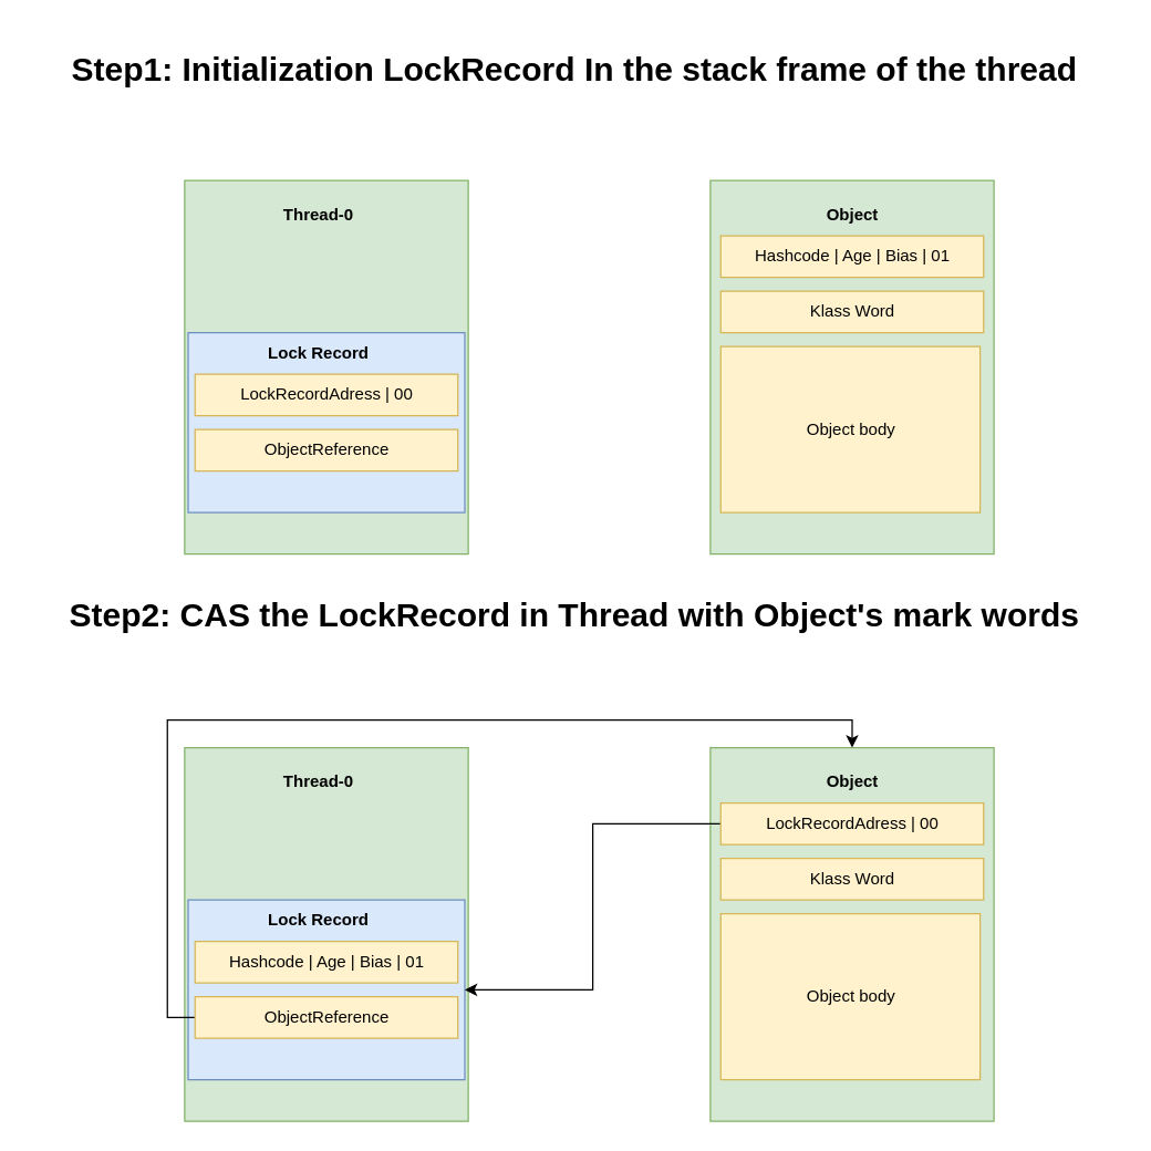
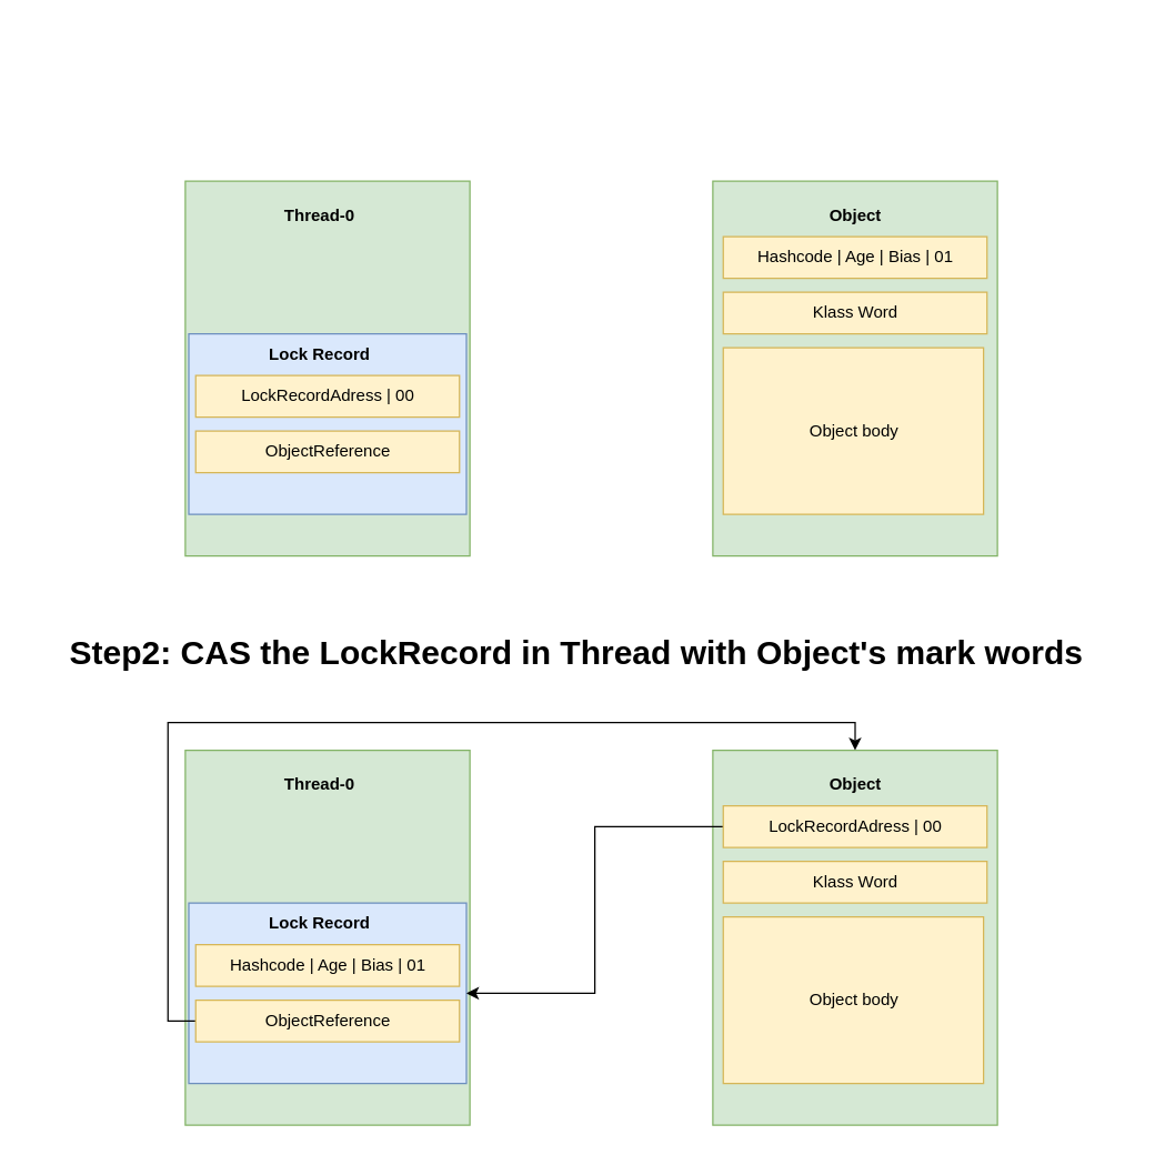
- <mxCell id="13" value="&lt;b&gt;&lt;font style=&quot;font-size: 24px;&quot;&gt;Step1: Initialization LockRecord In the stack frame of the thread&lt;/font&gt;&lt;/b&gt;" style="text;html=1;align=center;verticalAlign=middle;whiteSpace=wrap;rounded=0;" vertex="1" parent="1"><mxGeometry x="20" y="20" width="790" height="60" as="geometry" /></mxCell>
- <mxCell id="14" value="&lt;b&gt;&lt;font style=&quot;font-size: 24px;&quot;&gt;Step2: CAS the LockRecord in Thread with Object's mark words&lt;/font&gt;&lt;/b&gt;" style="text;html=1;align=center;verticalAlign=middle;whiteSpace=wrap;rounded=0;" vertex="1" parent="1"><mxGeometry x="20" y="415" width="790" height="60" as="geometry" /></mxCell>
+ <mxCell id="14" value="&lt;b&gt;&lt;font style=&quot;font-size: 24px;&quot;&gt;Step2: CAS the LockRecord in Thread with Object's mark words&lt;/font&gt;&lt;/b&gt;" style="text;html=1;align=center;verticalAlign=middle;whiteSpace=wrap;rounded=0;" vertex="1" parent="1"><mxGeometry x="20" y="440" width="790" height="60" as="geometry" /></mxCell>
